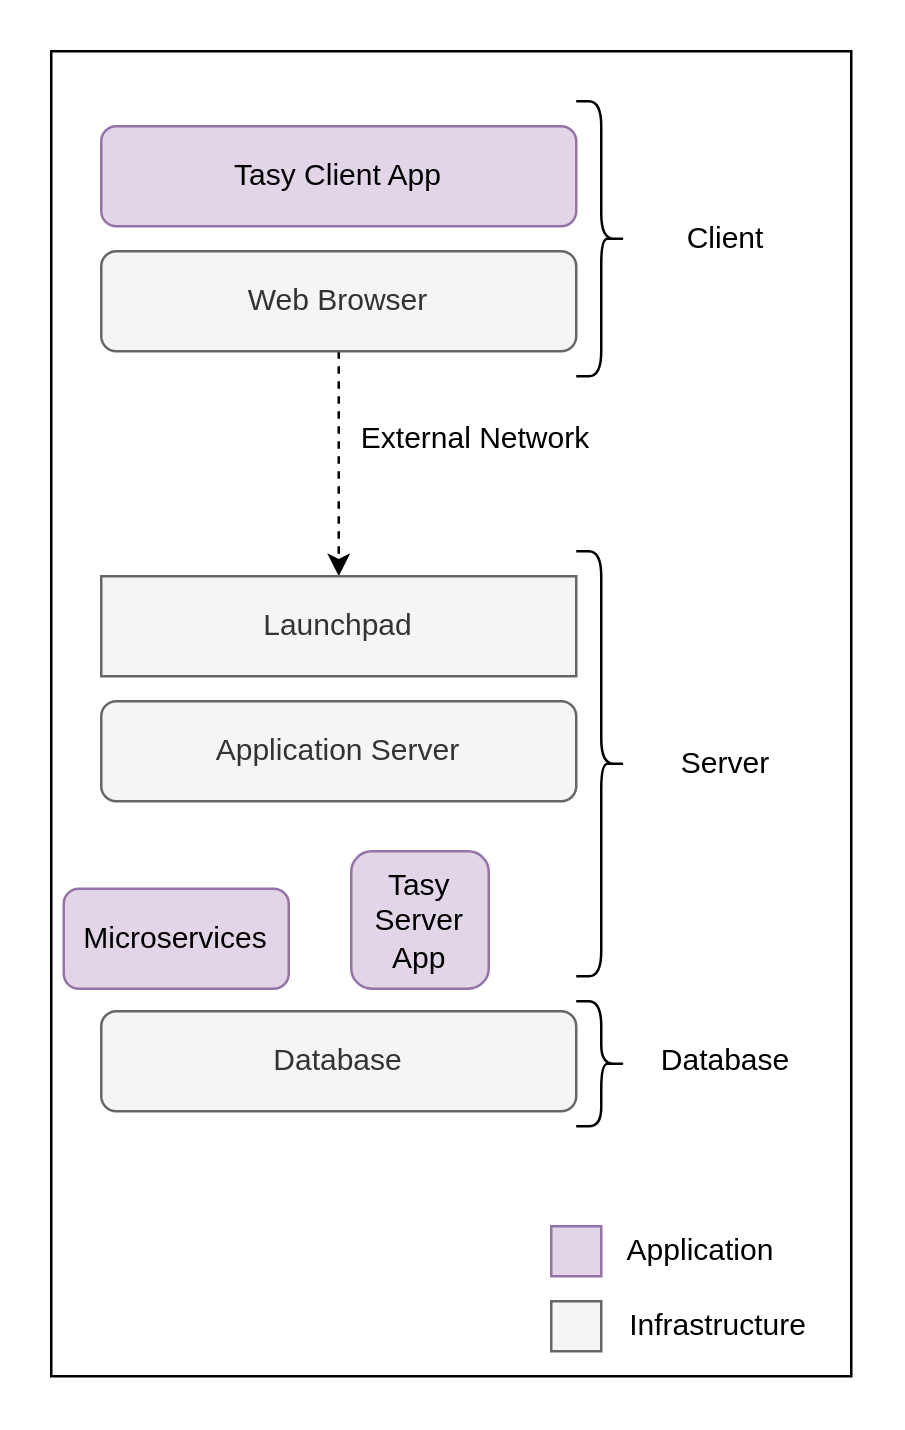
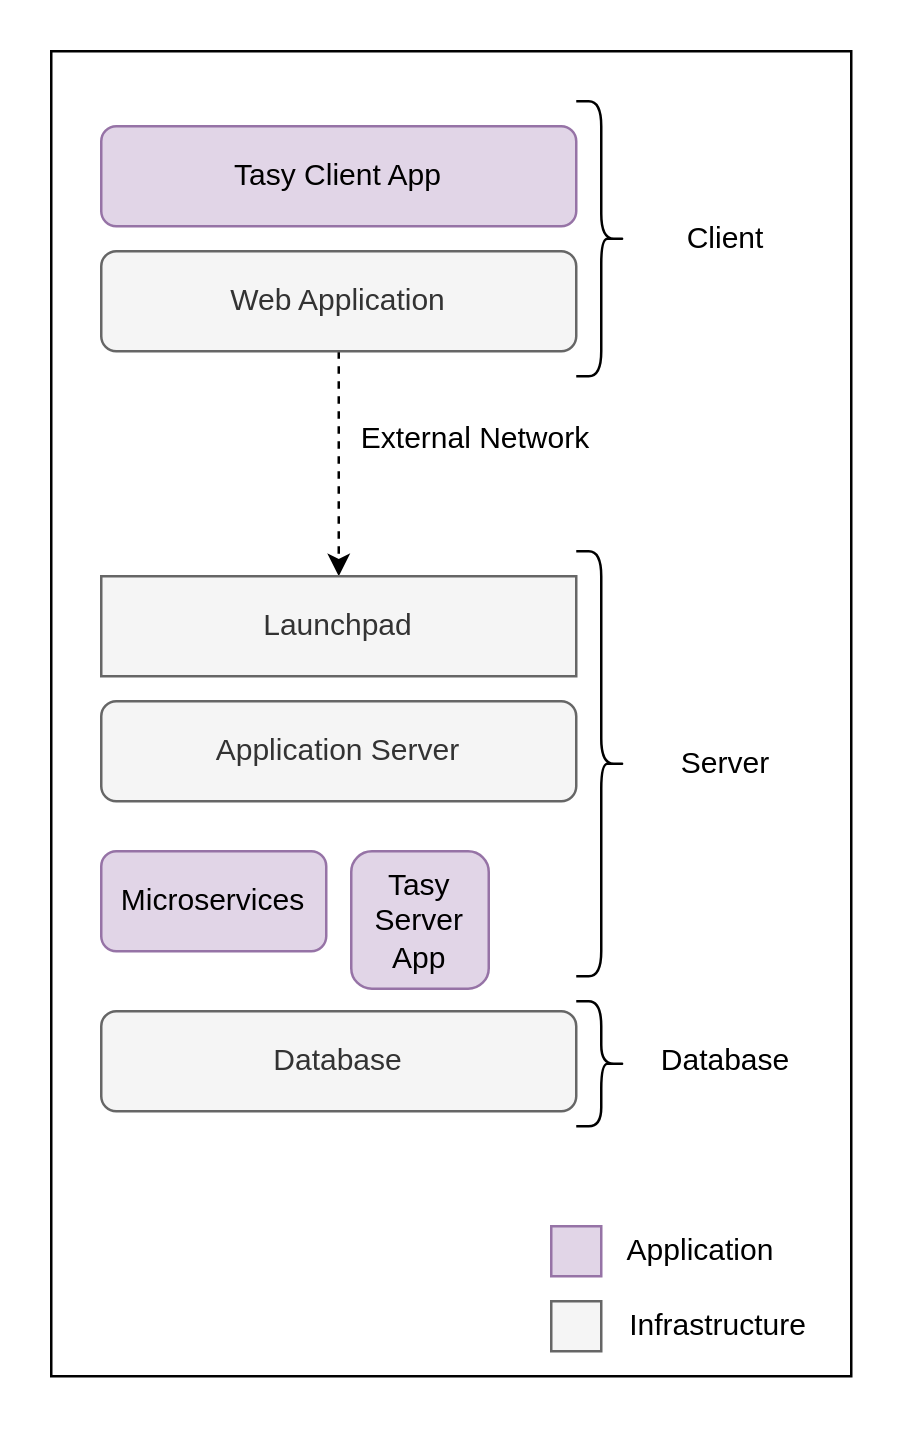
- <mxCell id="5" value="Web Browser" style="rounded=1;whiteSpace=wrap;html=1;fillColor=#f5f5f5;strokeColor=#666666;fontColor=#333333;" vertex="1" parent="1"><mxGeometry x="40" y="100" width="190" height="40" as="geometry" /></mxCell>
+ <mxCell id="5" value="Web Application" style="rounded=1;whiteSpace=wrap;html=1;fillColor=#f5f5f5;strokeColor=#666666;fontColor=#333333;" vertex="1" parent="1"><mxGeometry x="40" y="100" width="190" height="40" as="geometry" /></mxCell>
- <mxCell id="8" value="Microservices" style="rounded=1;whiteSpace=wrap;html=1;fillColor=#e1d5e7;strokeColor=#9673a6;" vertex="1" parent="1"><mxGeometry x="25" y="355" width="90" height="40" as="geometry" /></mxCell>
+ <mxCell id="8" value="Microservices" style="rounded=1;whiteSpace=wrap;html=1;fillColor=#e1d5e7;strokeColor=#9673a6;" vertex="1" parent="1"><mxGeometry x="40" y="340" width="90" height="40" as="geometry" /></mxCell>
